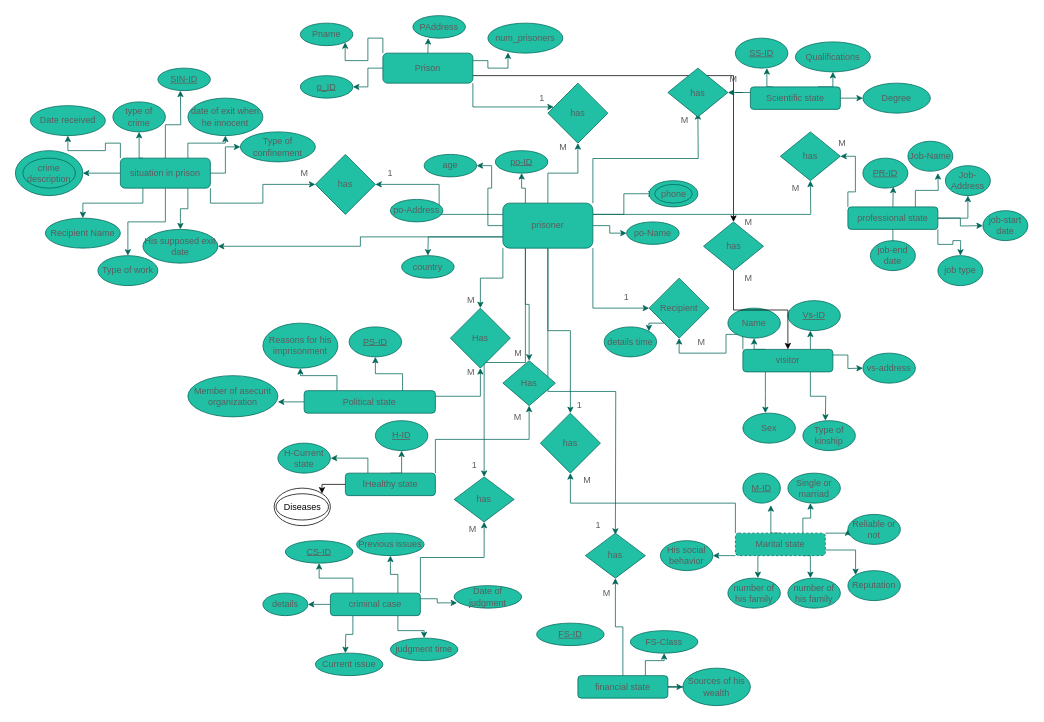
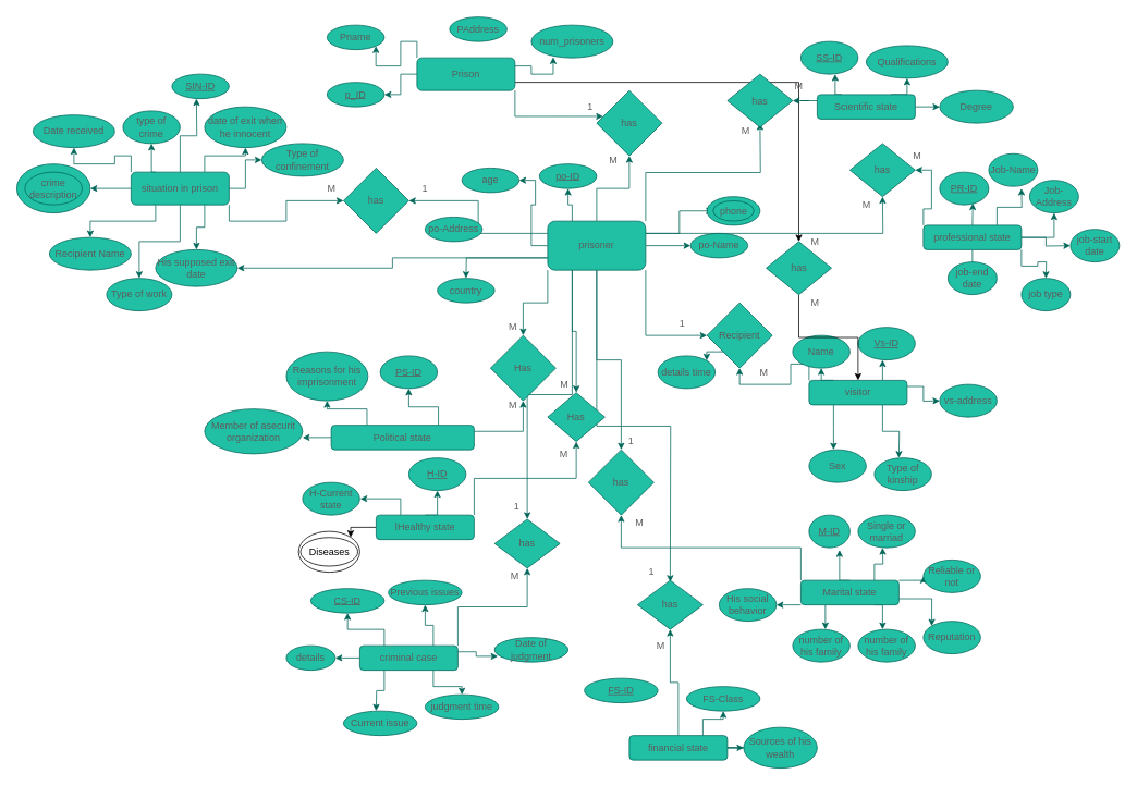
- <mxCell id="4" style="edgeStyle=orthogonalEdgeStyle;rounded=0;orthogonalLoop=1;jettySize=auto;html=1;exitX=0.5;exitY=0;exitDx=0;exitDy=0;entryX=0.292;entryY=1;entryDx=0;entryDy=0;entryPerimeter=0;labelBackgroundColor=none;strokeColor=#006658;fontColor=default;" parent="1" source="8" target="10" edge="1"><mxGeometry relative="1" as="geometry" /></mxCell>
- <mxCell id="166" value="po-Name" style="ellipse;whiteSpace=wrap;html=1;labelBackgroundColor=none;fillColor=#21C0A5;strokeColor=#006658;fontColor=#5C5C5C;" parent="1" vertex="1"><mxGeometry x="835" y="295" width="70" height="30" as="geometry" /></mxCell>
+ <mxCell id="166" value="po-Name" style="ellipse;whiteSpace=wrap;html=1;labelBackgroundColor=none;fillColor=#21C0A5;strokeColor=#006658;fontColor=#5C5C5C;" parent="1" vertex="1"><mxGeometry x="845" y="285" width="70" height="30" as="geometry" /></mxCell>
- <mxCell id="60" value="Marital state" style="rounded=1;whiteSpace=wrap;html=1;labelBackgroundColor=none;fillColor=#21C0A5;strokeColor=#006658;fontColor=#5C5C5C;dashed=1;" parent="1" vertex="1"><mxGeometry x="980" y="710" width="120" height="30" as="geometry" /></mxCell>
+ <mxCell id="60" value="Marital state" style="rounded=1;whiteSpace=wrap;html=1;labelBackgroundColor=none;fillColor=#21C0A5;strokeColor=#006658;fontColor=#5C5C5C;" parent="1" vertex="1"><mxGeometry x="980" y="710" width="120" height="30" as="geometry" /></mxCell>
